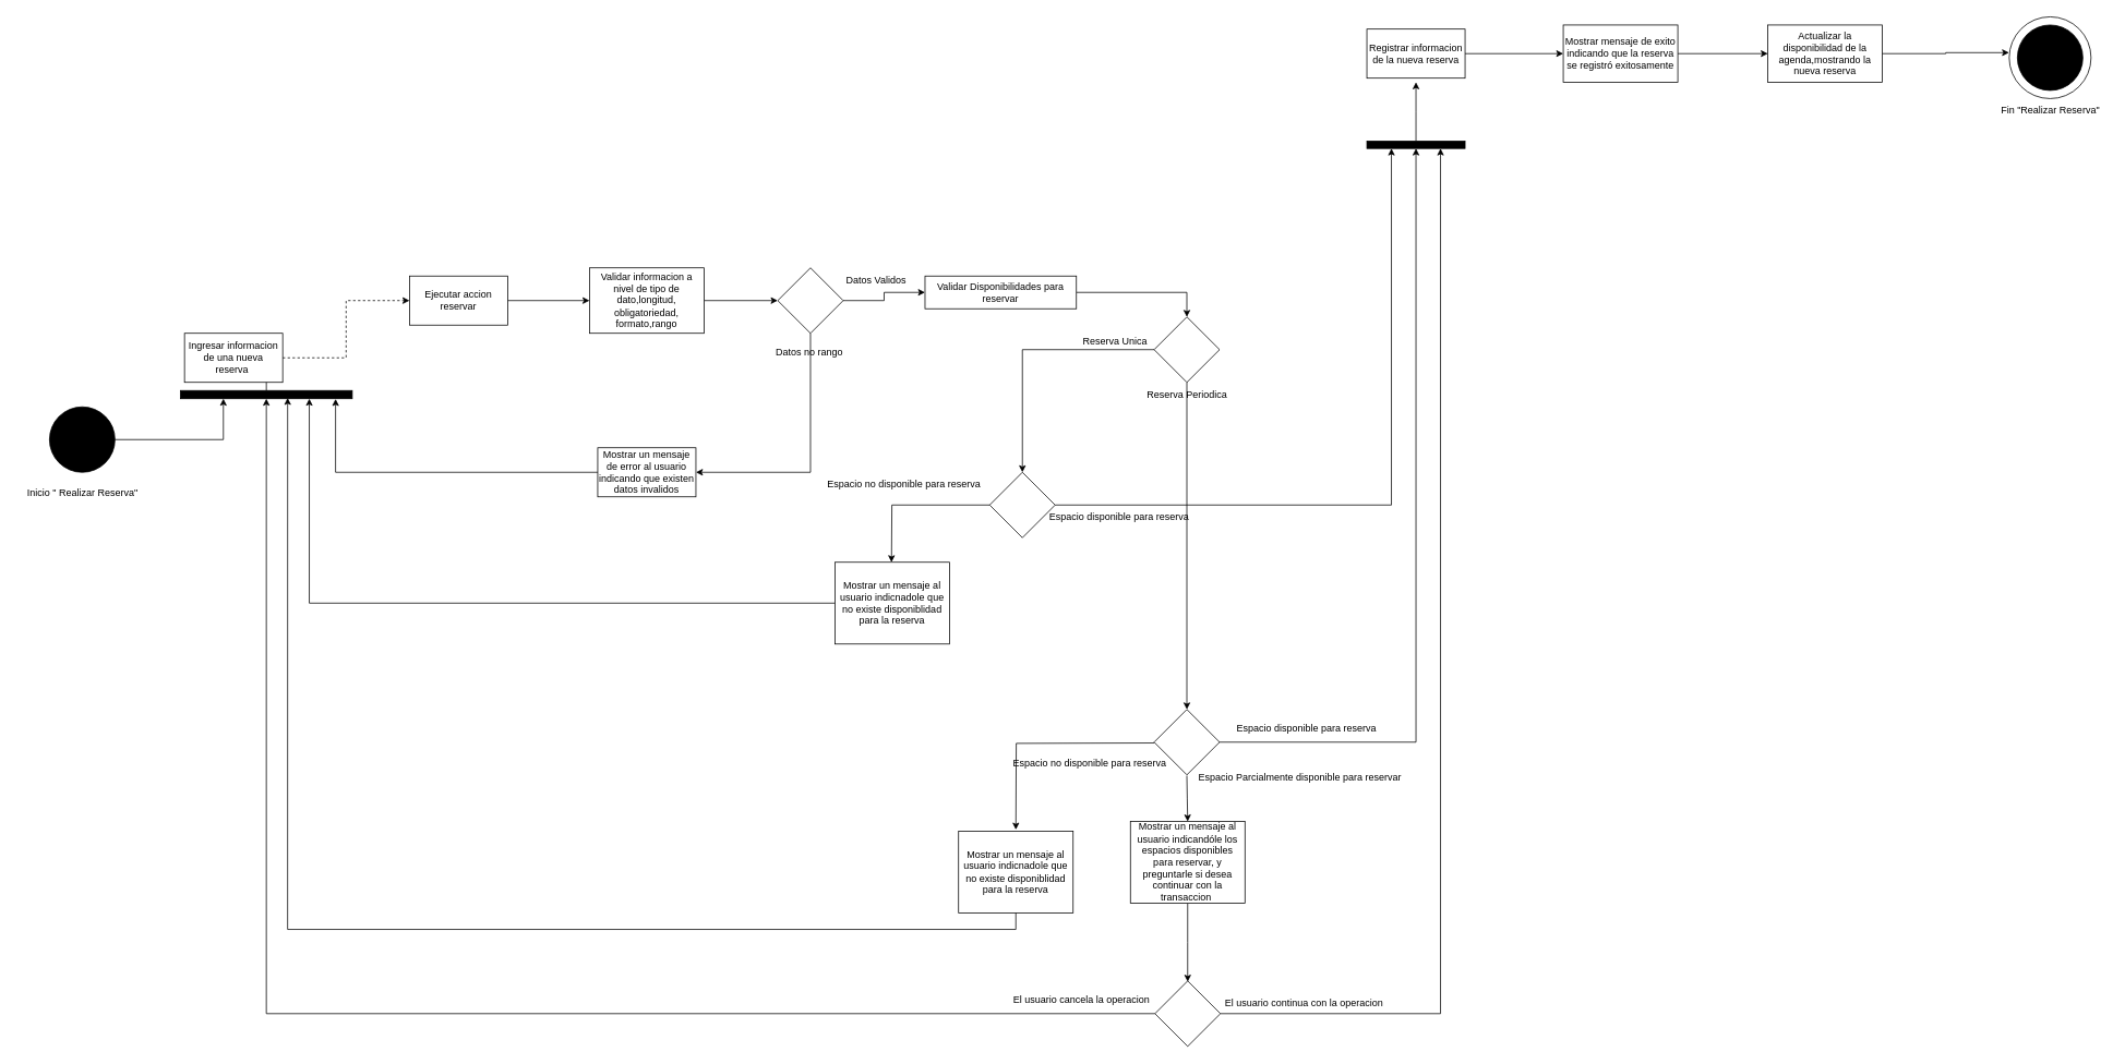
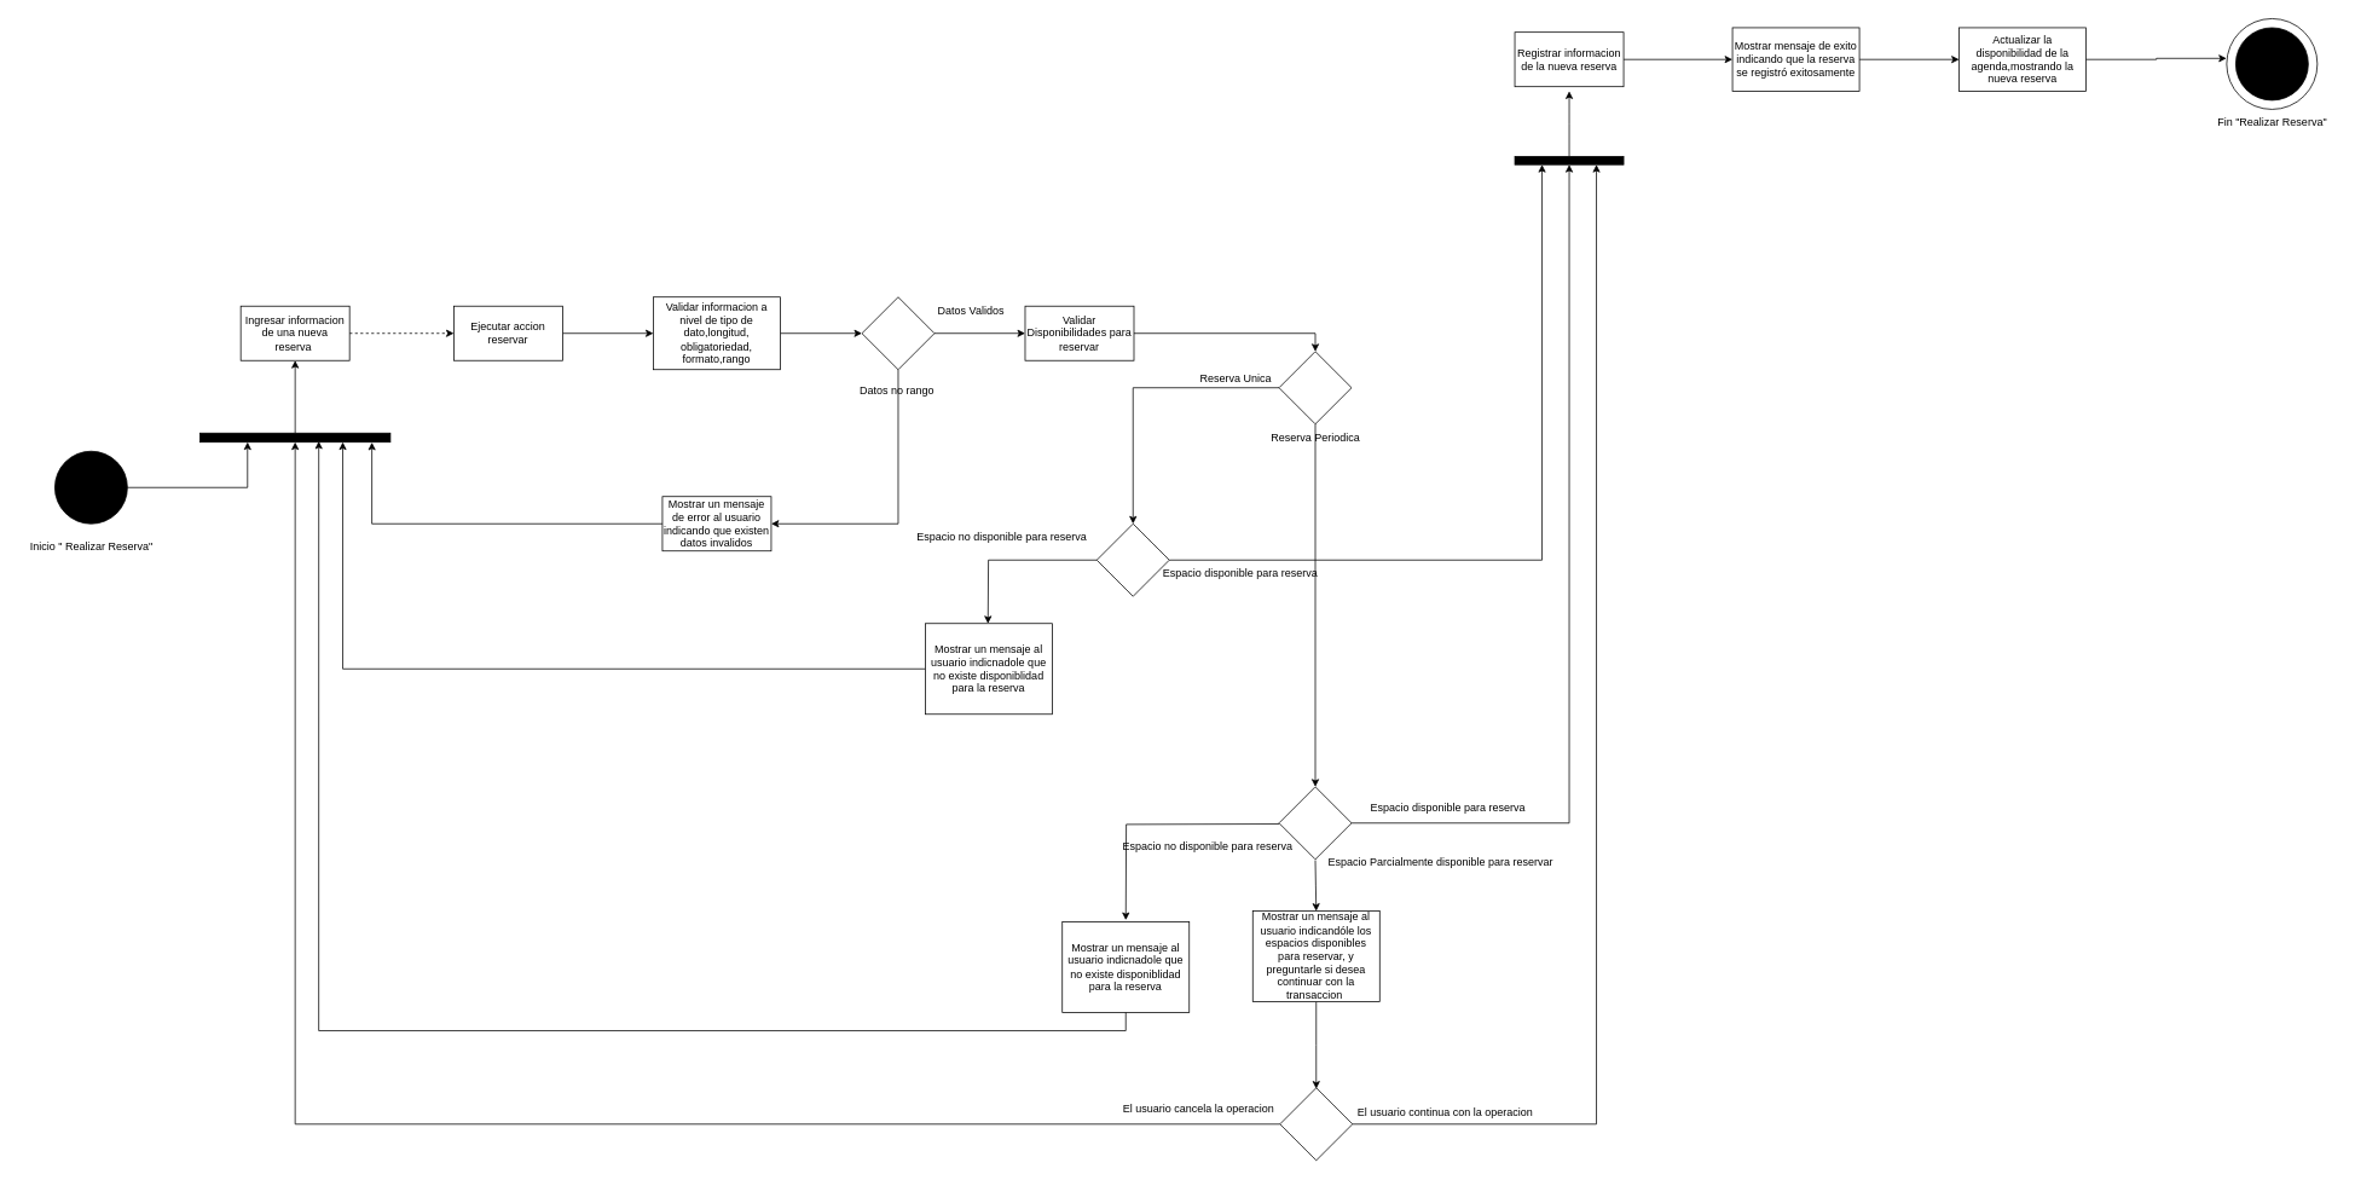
- <mxCell id="20" value="Validar Disponibilidades para reservar" style="rounded=0;whiteSpace=wrap;html=1;" vertex="1" parent="1"><mxGeometry x="1130" y="337" width="185" height="40" as="geometry" /></mxCell>
+ <mxCell id="20" value="Validar Disponibilidades para reservar" style="rounded=0;whiteSpace=wrap;html=1;" vertex="1" parent="1"><mxGeometry x="1130" y="337" width="120" height="60" as="geometry" /></mxCell>
- <mxCell id="8" value="Ingresar informacion de una nueva reserva&amp;nbsp;" style="rounded=0;whiteSpace=wrap;html=1;" vertex="1" parent="1"><mxGeometry x="225" y="407" width="120" height="60" as="geometry" /></mxCell>
+ <mxCell id="8" value="Ingresar informacion de una nueva reserva&amp;nbsp;" style="rounded=0;whiteSpace=wrap;html=1;" vertex="1" parent="1"><mxGeometry x="265" y="337" width="120" height="60" as="geometry" /></mxCell>
